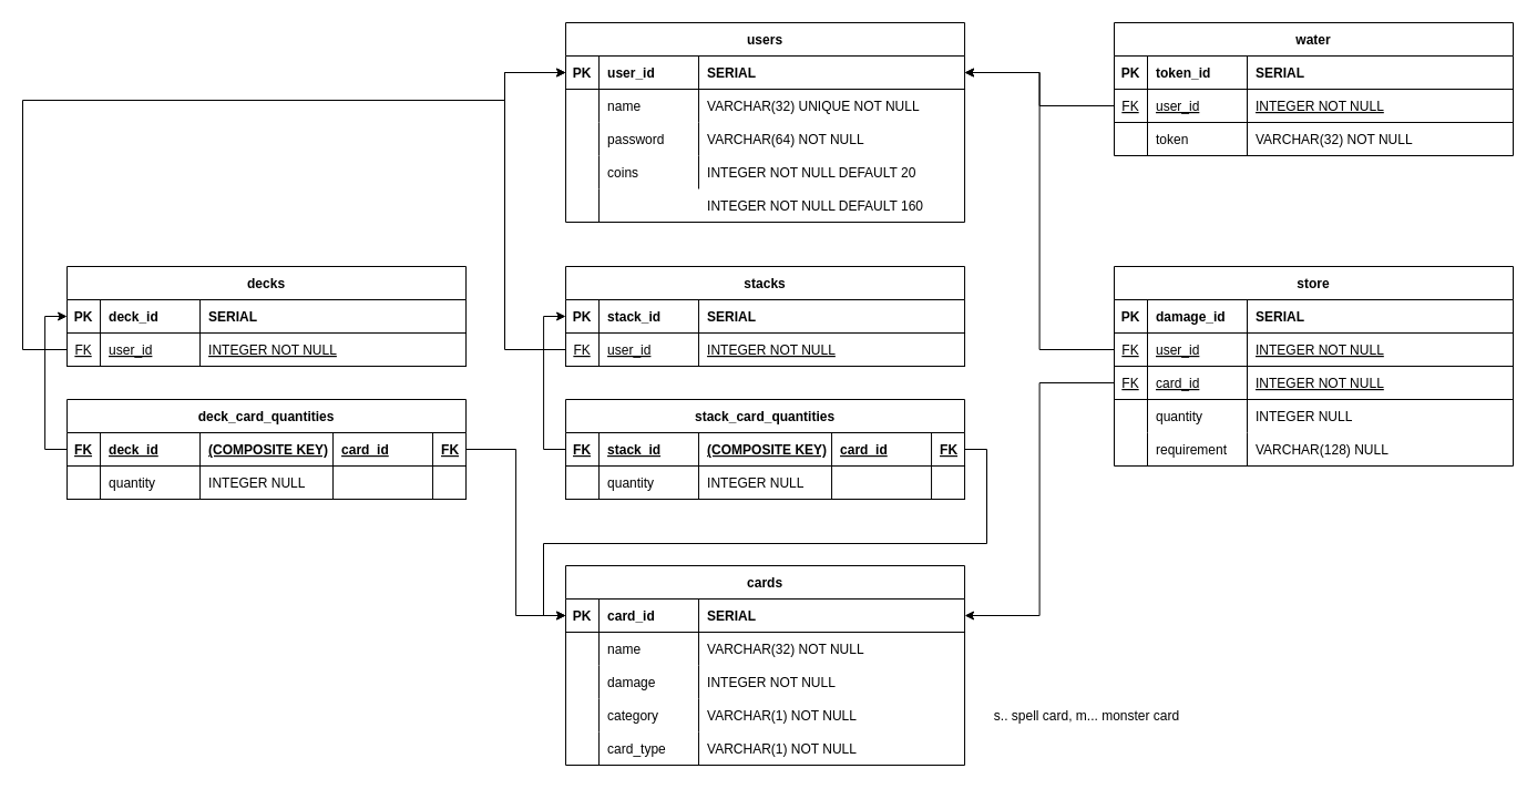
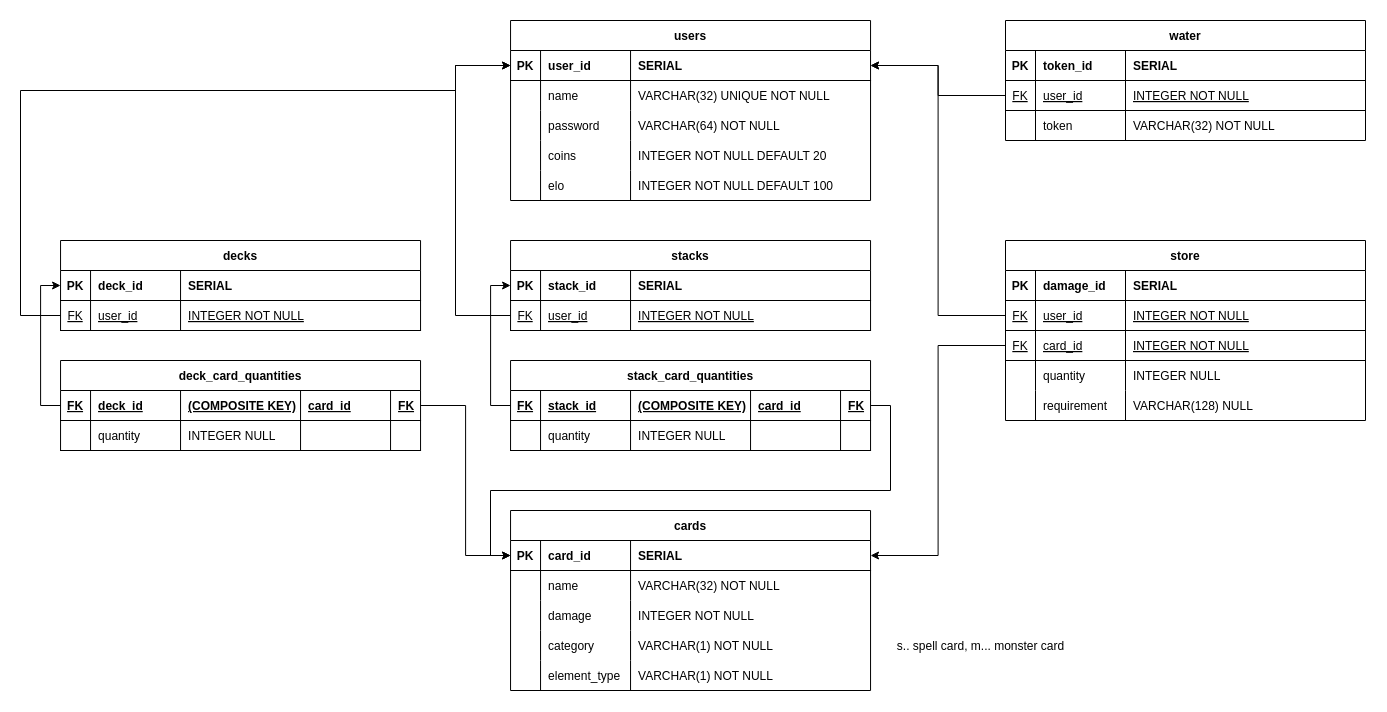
+ <mxCell id="21" value="elo" style="shape=partialRectangle;overflow=hidden;connectable=0;fillColor=none;top=0;left=0;bottom=0;right=0;align=left;spacingLeft=6;" parent="19" vertex="1"><mxGeometry x="30" width="90" height="30" as="geometry"><mxRectangle width="90" height="30" as="alternateBounds" /></mxGeometry></mxCell>
- <mxCell id="22" value="INTEGER NOT NULL DEFAULT 160" style="shape=partialRectangle;overflow=hidden;connectable=0;fillColor=none;top=0;left=0;bottom=0;right=0;align=left;spacingLeft=6;" parent="19" vertex="1"><mxGeometry x="120" width="240" height="30" as="geometry"><mxRectangle width="240" height="30" as="alternateBounds" /></mxGeometry></mxCell>
+ <mxCell id="22" value="INTEGER NOT NULL DEFAULT 100" style="shape=partialRectangle;overflow=hidden;connectable=0;fillColor=none;top=0;left=0;bottom=0;right=0;align=left;spacingLeft=6;" parent="19" vertex="1"><mxGeometry x="120" width="240" height="30" as="geometry"><mxRectangle width="240" height="30" as="alternateBounds" /></mxGeometry></mxCell>
- <mxCell id="42" value="card_type" style="shape=partialRectangle;overflow=hidden;connectable=0;fillColor=none;top=0;left=0;bottom=0;right=0;align=left;spacingLeft=6;" vertex="1" parent="40"><mxGeometry x="30" width="90" height="30" as="geometry"><mxRectangle width="90" height="30" as="alternateBounds" /></mxGeometry></mxCell>
+ <mxCell id="42" value="element_type" style="shape=partialRectangle;overflow=hidden;connectable=0;fillColor=none;top=0;left=0;bottom=0;right=0;align=left;spacingLeft=6;" vertex="1" parent="40"><mxGeometry x="30" width="90" height="30" as="geometry"><mxRectangle width="90" height="30" as="alternateBounds" /></mxGeometry></mxCell>
